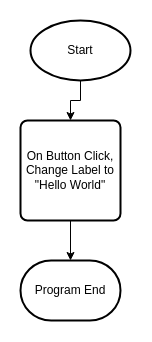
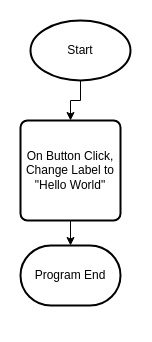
- <mxCell id="5" value="Program End" style="strokeWidth=2;html=1;shape=mxgraph.flowchart.terminator;whiteSpace=wrap;" vertex="1" parent="1"><mxGeometry x="20" y="260" width="100" height="60" as="geometry" /></mxCell>
+ <mxCell id="5" value="Program End" style="strokeWidth=2;html=1;shape=mxgraph.flowchart.terminator;whiteSpace=wrap;" vertex="1" parent="1"><mxGeometry x="20" y="245" width="100" height="60" as="geometry" /></mxCell>
